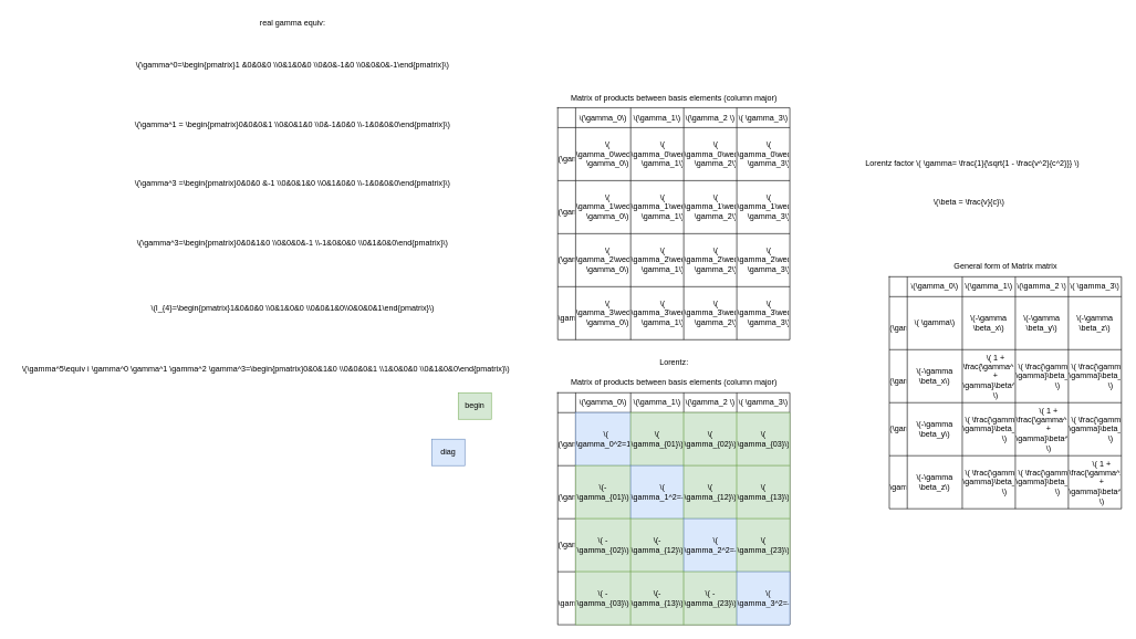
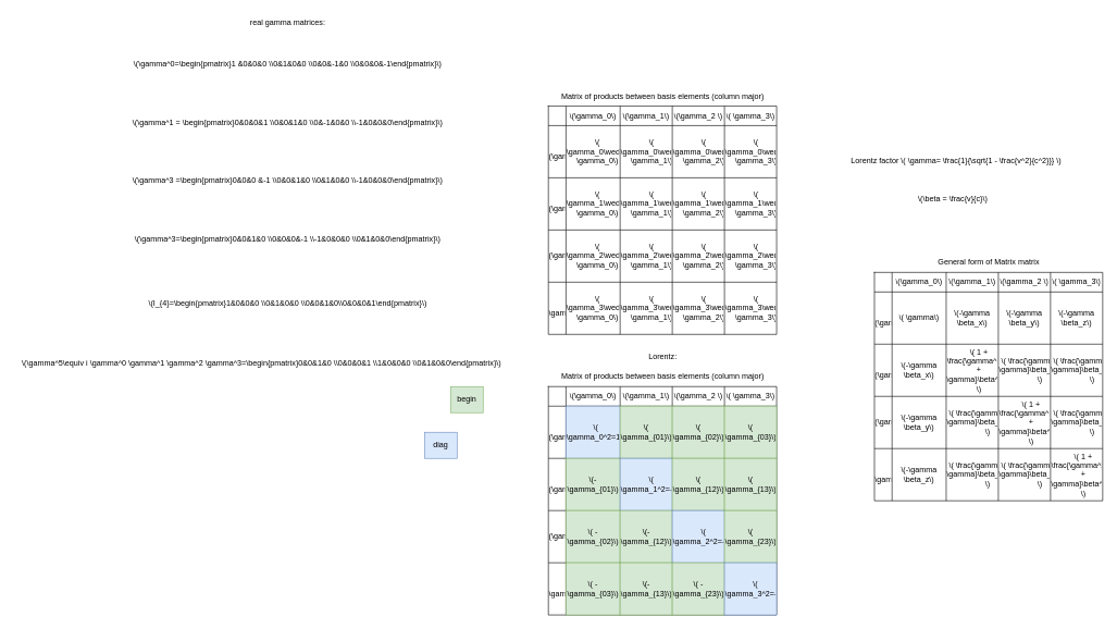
- <mxCell id="107" value="real gamma equiv:" style="text;html=1;align=center;verticalAlign=middle;resizable=0;points=[];autosize=1;strokeColor=none;fillColor=none;" vertex="1" parent="1"><mxGeometry x="370" y="20" width="140" height="30" as="geometry" /></mxCell>
+ <mxCell id="107" value="real gamma matrices:" style="text;html=1;align=center;verticalAlign=middle;resizable=0;points=[];autosize=1;strokeColor=none;fillColor=none;" vertex="1" parent="1"><mxGeometry x="370" y="20" width="140" height="30" as="geometry" /></mxCell>
